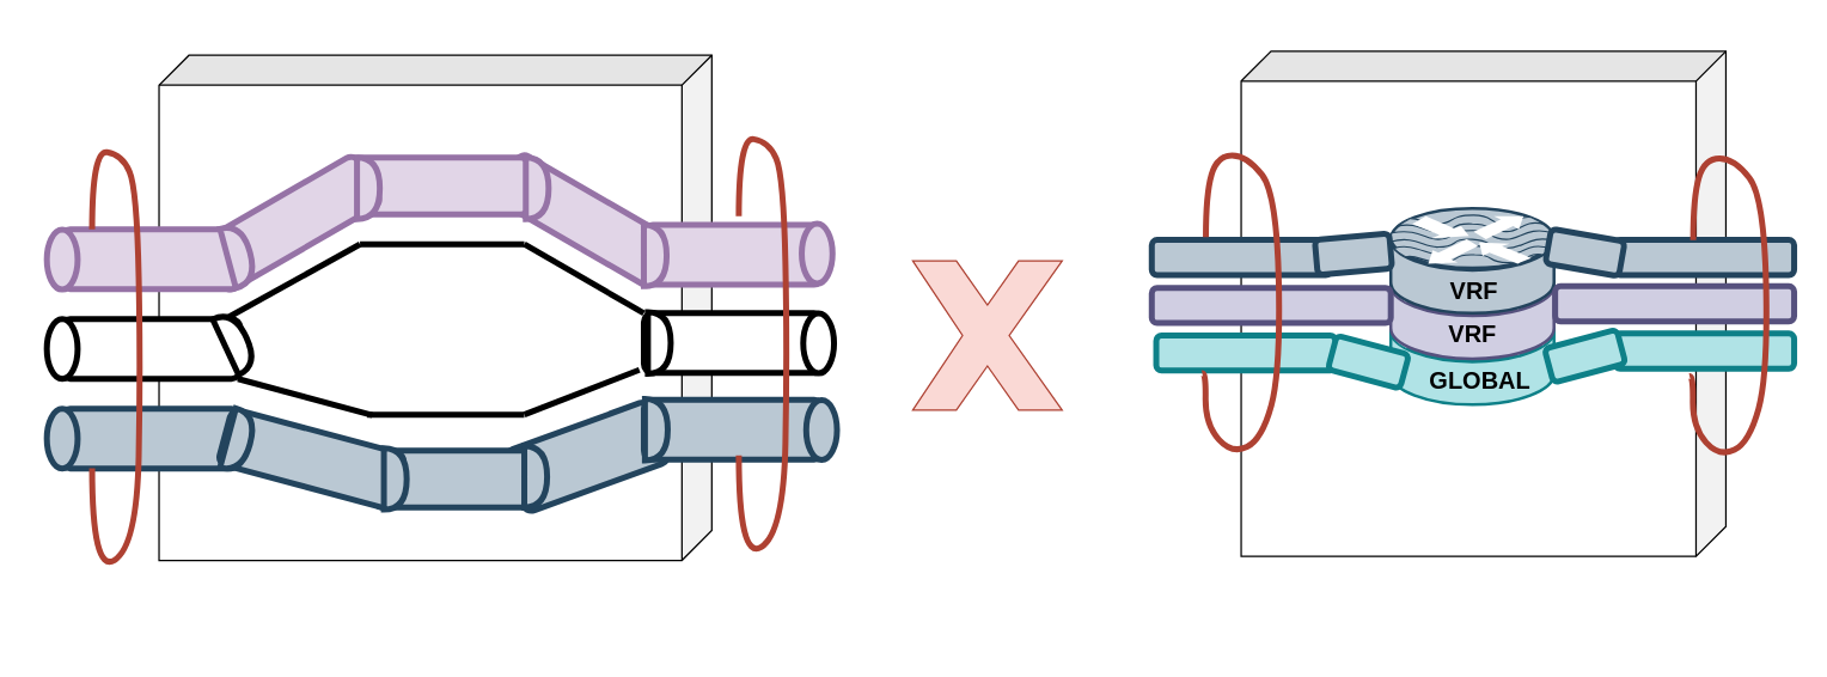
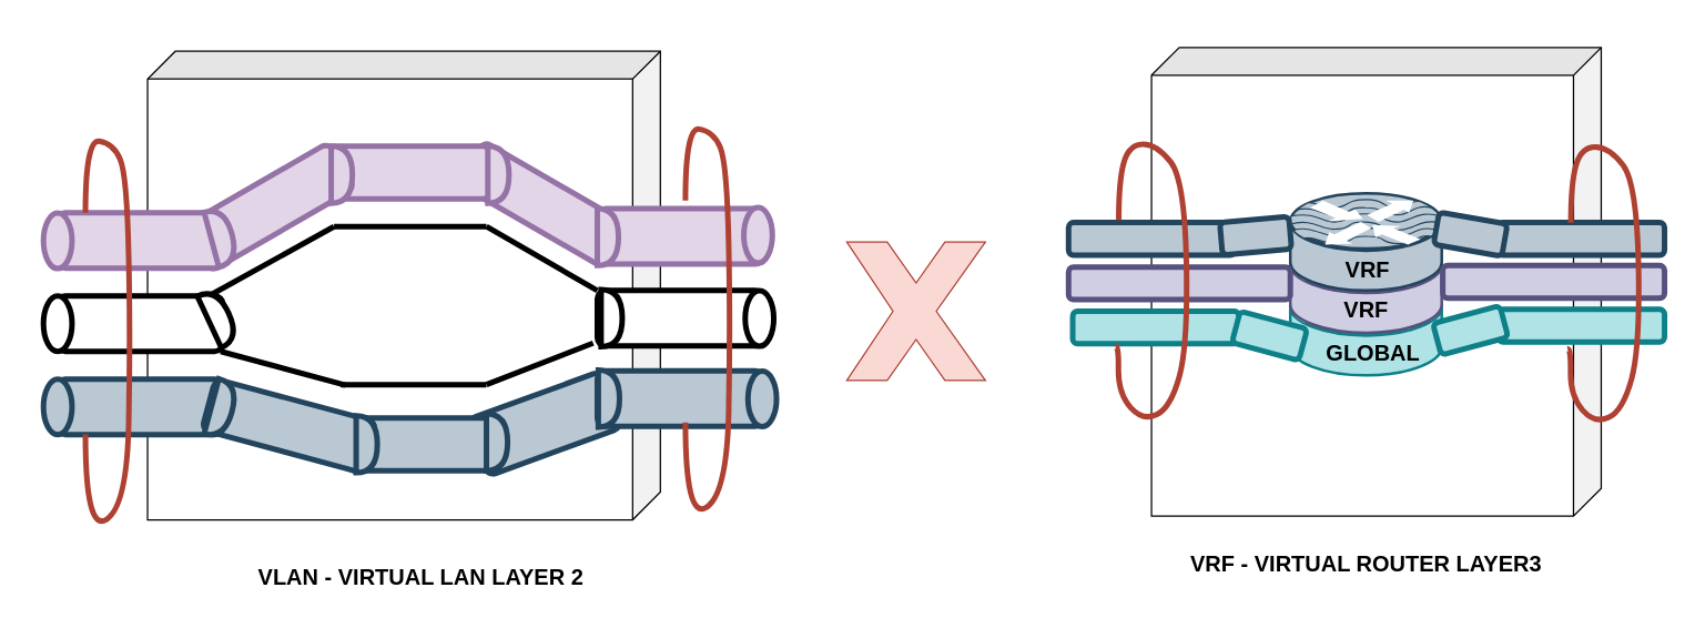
+ <mxCell id="41" value="VRF - VIRTUAL ROUTER LAYER3" style="text;html=1;strokeColor=none;fillColor=none;align=center;verticalAlign=middle;whiteSpace=wrap;rounded=0;fontSize=16;fontStyle=1" vertex="1" parent="1"><mxGeometry x="855" y="390.5" width="260" height="30" as="geometry" /></mxCell>
+ <mxCell id="60" value="&lt;div&gt;VLAN - VIRTUAL LAN LAYER 2&lt;/div&gt;" style="text;html=1;strokeColor=none;fillColor=none;align=center;verticalAlign=middle;whiteSpace=wrap;rounded=0;fontSize=16;fontStyle=1" vertex="1" parent="1"><mxGeometry x="173" y="400.5" width="260" height="30" as="geometry" /></mxCell>
